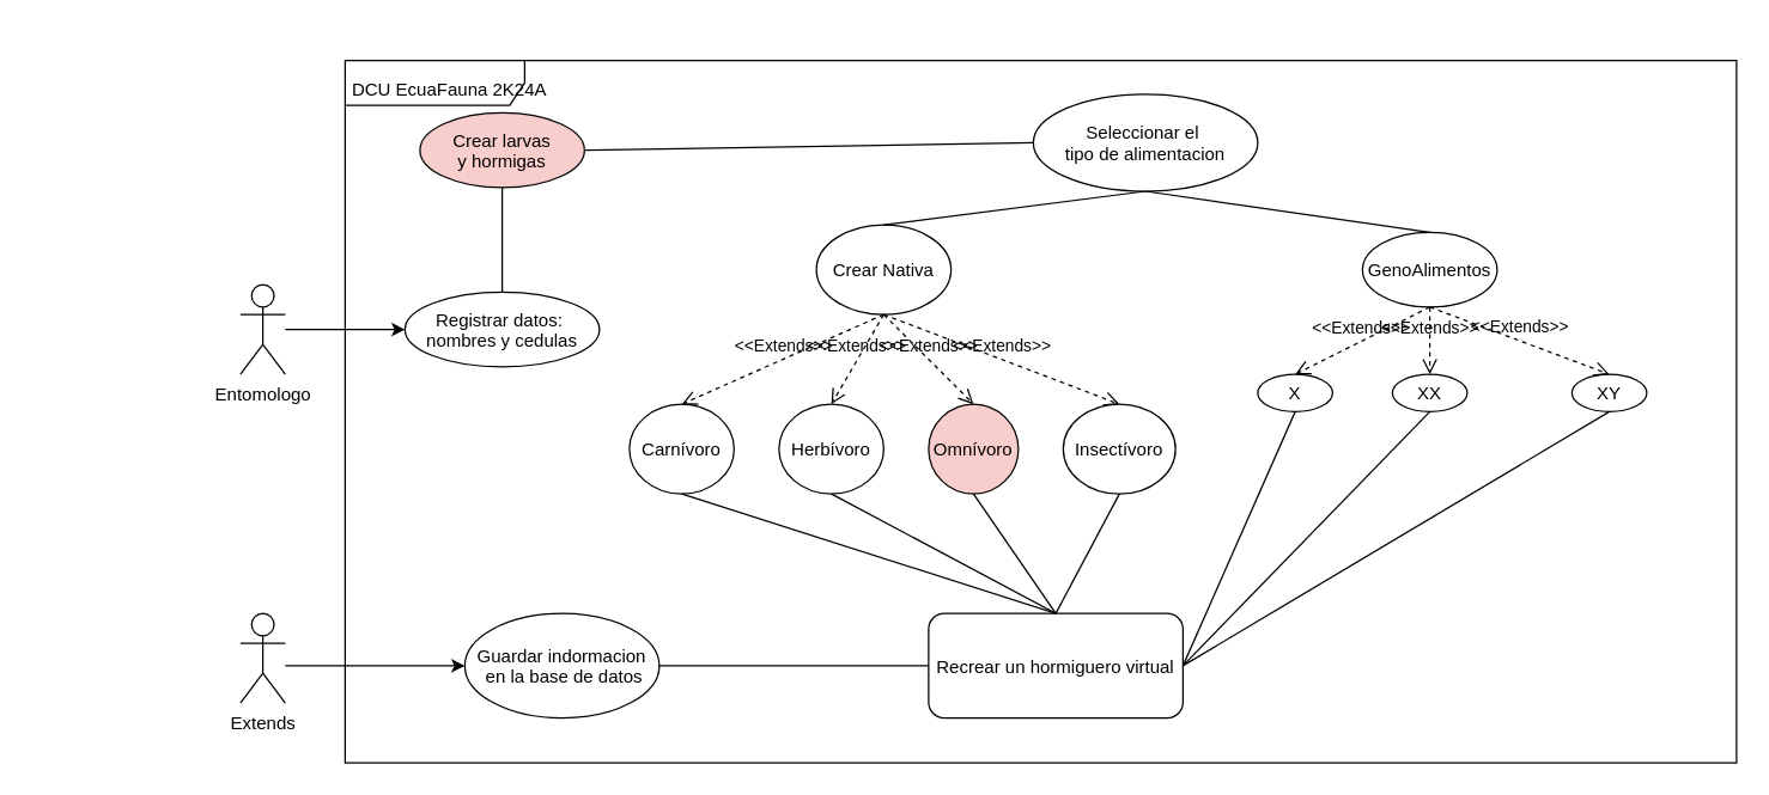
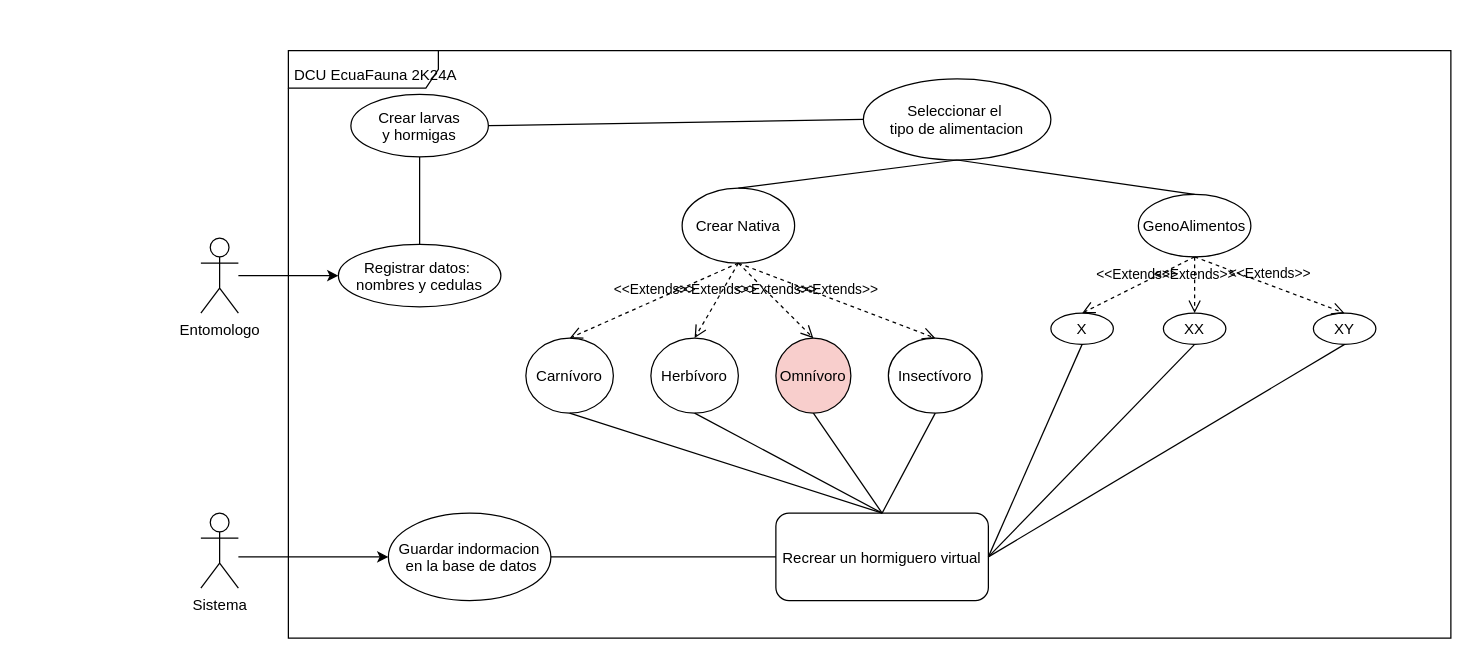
- <mxCell id="7" value="Crear larvas &#10;y hormigas" style="ellipse;fillColor=#f8cecc;" parent="1" vertex="1"><mxGeometry x="280" y="75" width="110" height="50" as="geometry" /></mxCell>
+ <mxCell id="7" value="Crear larvas &#10;y hormigas" style="ellipse;" parent="1" vertex="1"><mxGeometry x="280" y="75" width="110" height="50" as="geometry" /></mxCell>
- <mxCell id="4" value="Extends" style="shape=umlActor;verticalLabelPosition=bottom;verticalAlign=top;html=1;" parent="1" vertex="1"><mxGeometry x="160" y="410" width="30" height="60" as="geometry" /></mxCell>
+ <mxCell id="4" value="Sistema" style="shape=umlActor;verticalLabelPosition=bottom;verticalAlign=top;html=1;" parent="1" vertex="1"><mxGeometry x="160" y="410" width="30" height="60" as="geometry" /></mxCell>
